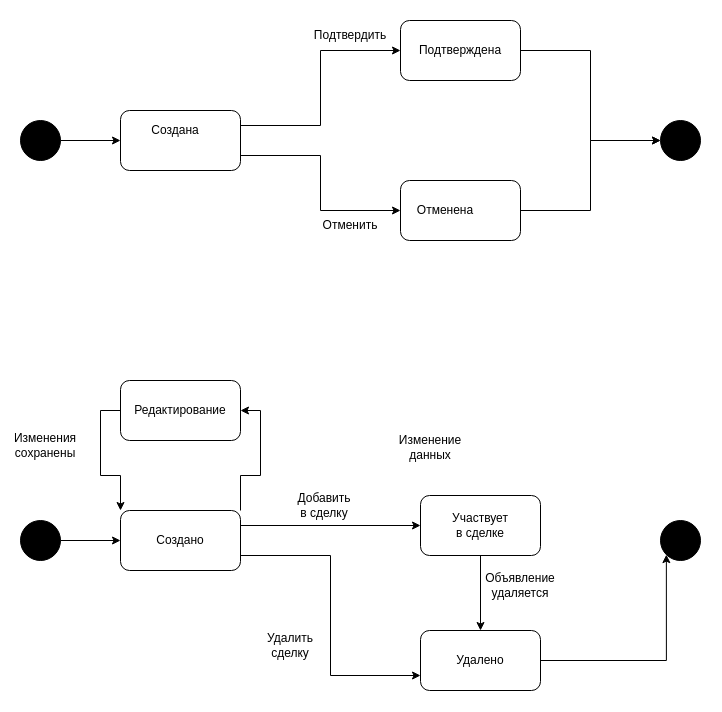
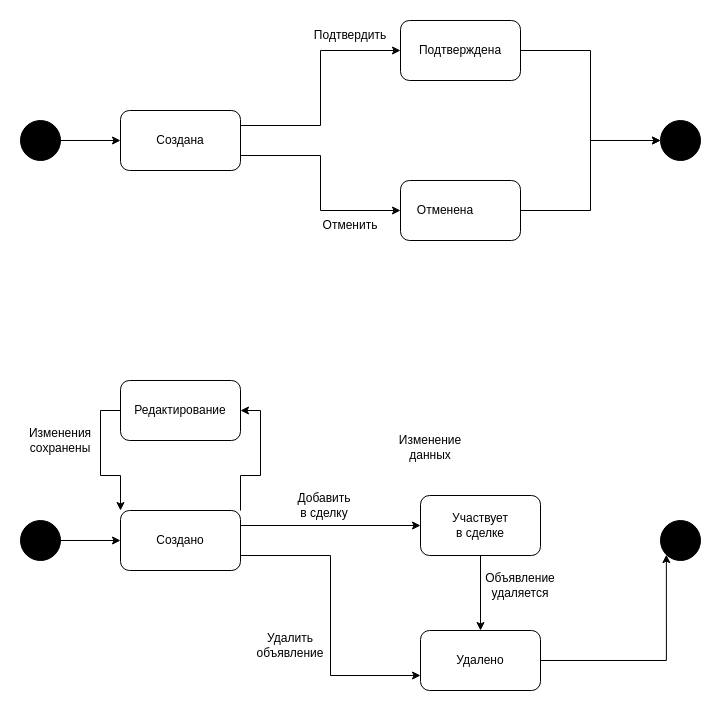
- <mxCell id="7" value="Создана" style="text;html=1;align=center;verticalAlign=middle;whiteSpace=wrap;rounded=0;" vertex="1" parent="1"><mxGeometry x="145" y="115" width="60" height="30" as="geometry" /></mxCell>
+ <mxCell id="7" value="Создана" style="text;html=1;align=center;verticalAlign=middle;whiteSpace=wrap;rounded=0;" vertex="1" parent="1"><mxGeometry x="150" y="125" width="60" height="30" as="geometry" /></mxCell>
- <mxCell id="35" value="&lt;div&gt;Изменения сохранены&lt;/div&gt;" style="text;html=1;align=center;verticalAlign=middle;whiteSpace=wrap;rounded=0;" vertex="1" parent="1"><mxGeometry x="15" y="430" width="60" height="30" as="geometry" /></mxCell>
+ <mxCell id="35" value="&lt;div&gt;Изменения сохранены&lt;/div&gt;" style="text;html=1;align=center;verticalAlign=middle;whiteSpace=wrap;rounded=0;" vertex="1" parent="1"><mxGeometry x="30" y="425" width="60" height="30" as="geometry" /></mxCell>
- <mxCell id="37" value="&lt;div&gt;Удалить сделку&lt;/div&gt;" style="text;html=1;align=center;verticalAlign=middle;whiteSpace=wrap;rounded=0;" vertex="1" parent="1"><mxGeometry x="260" y="630" width="60" height="30" as="geometry" /></mxCell>
+ <mxCell id="37" value="&lt;div&gt;Удалить объявление&lt;/div&gt;" style="text;html=1;align=center;verticalAlign=middle;whiteSpace=wrap;rounded=0;" vertex="1" parent="1"><mxGeometry x="260" y="630" width="60" height="30" as="geometry" /></mxCell>
